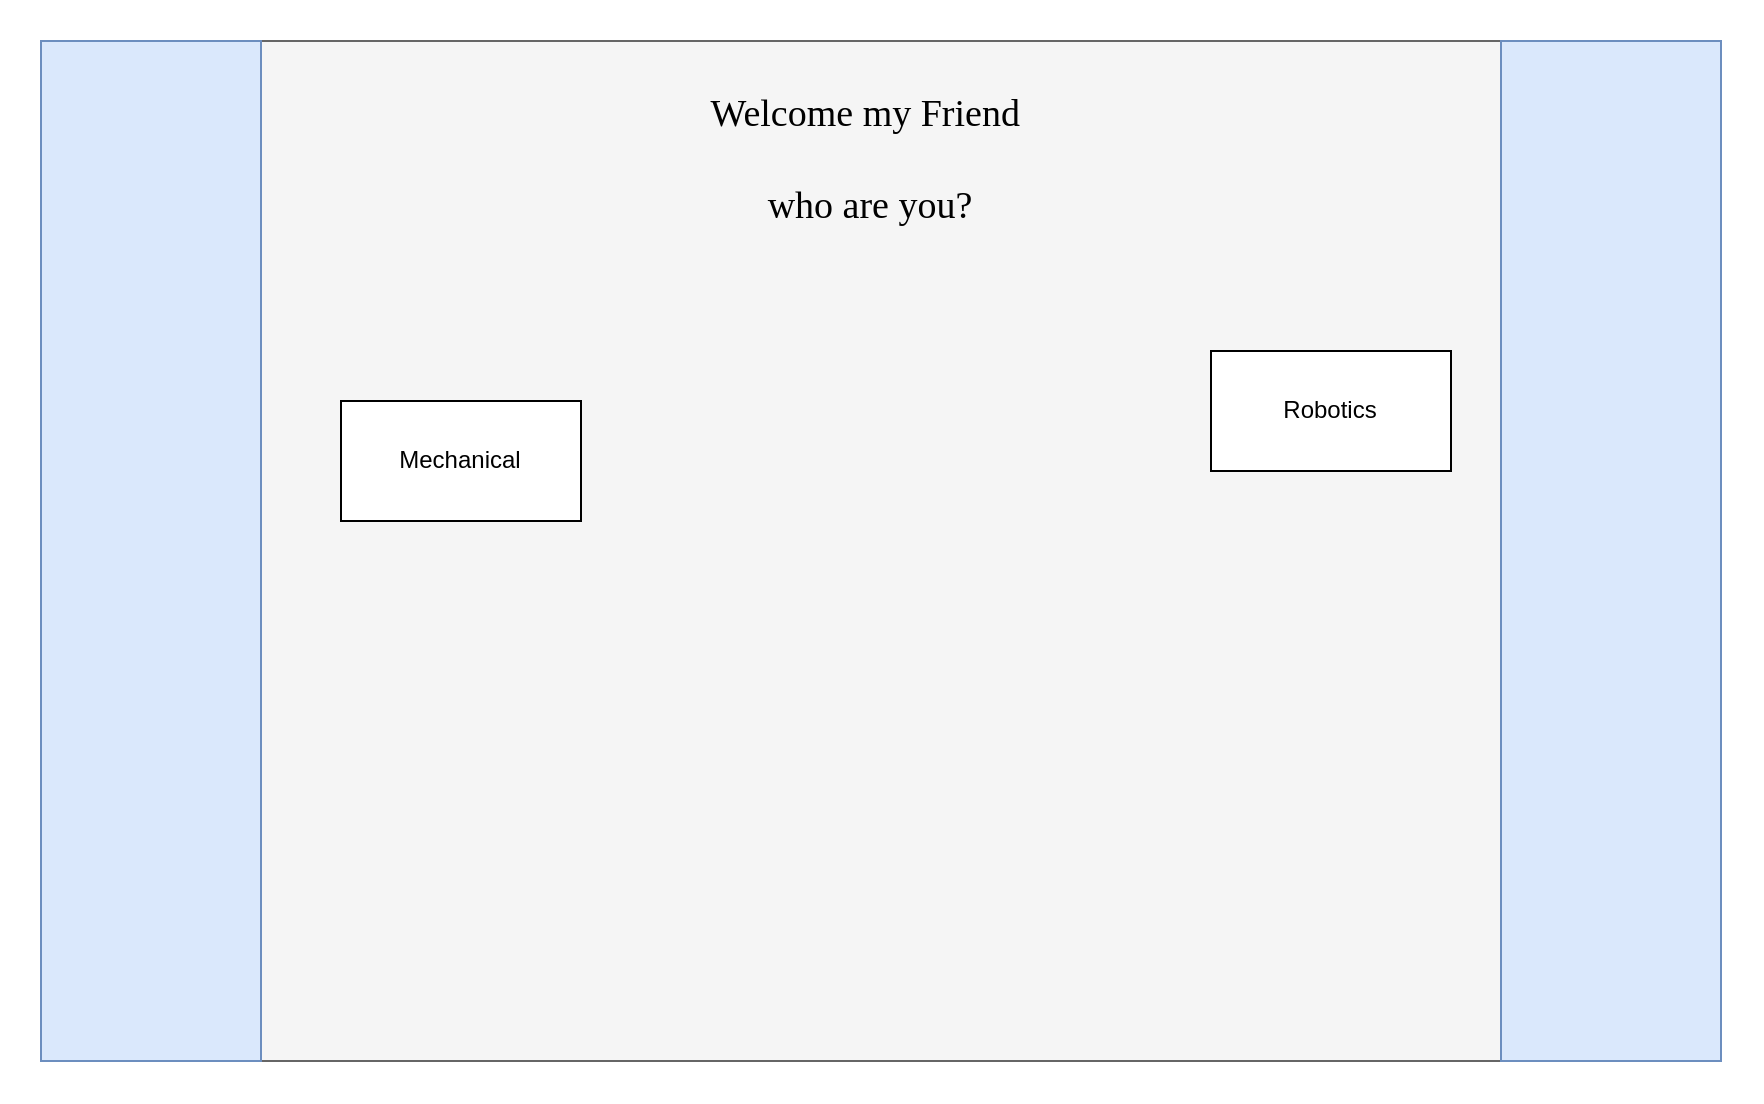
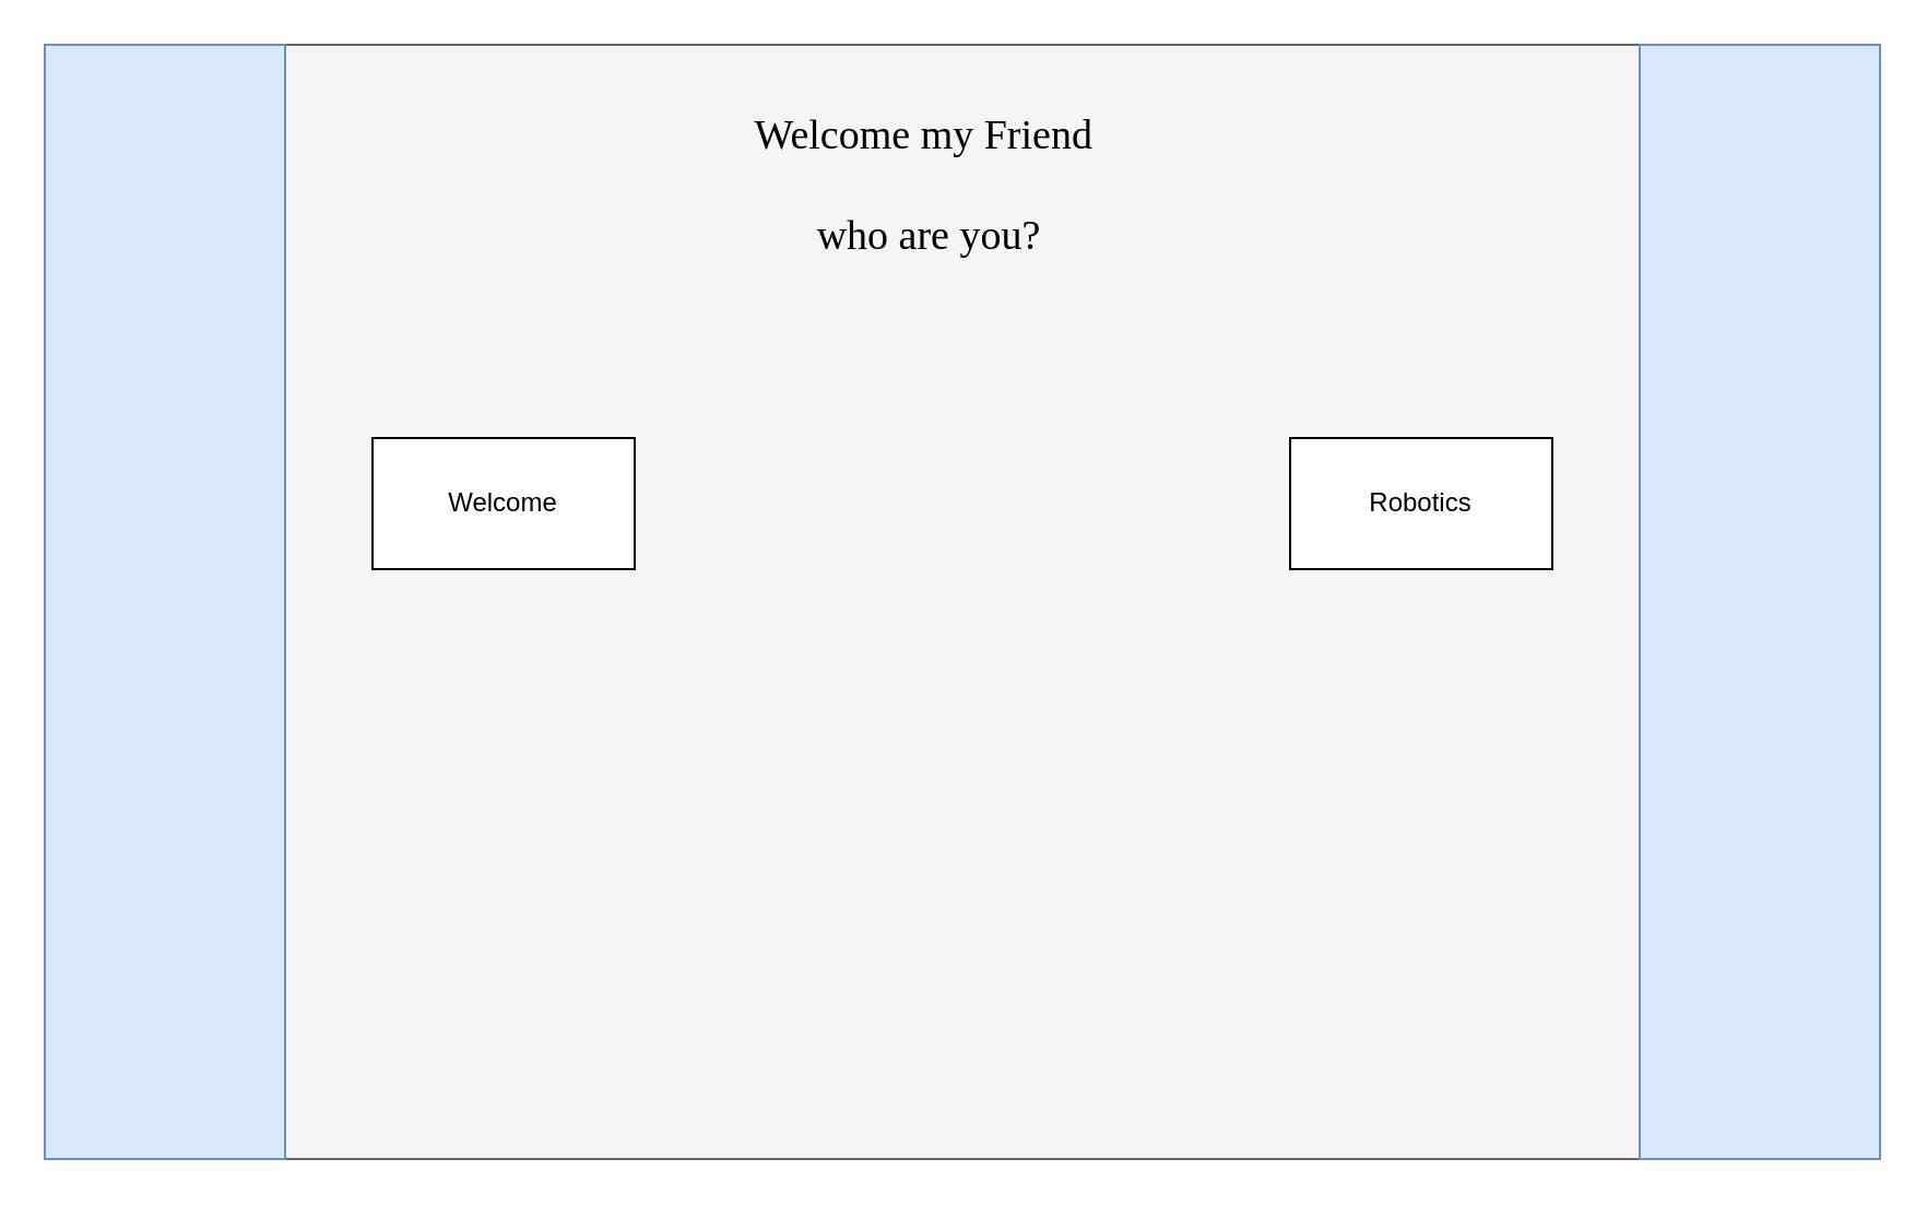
- <mxCell id="5" value="&lt;font face=&quot;Verdana&quot; style=&quot;font-size: 19px&quot;&gt;Welcome my Friend&amp;nbsp;&lt;br&gt;&lt;br&gt;who are you?&lt;br&gt;&lt;/font&gt;" style="text;html=1;strokeColor=none;fillColor=none;align=center;verticalAlign=middle;whiteSpace=wrap;rounded=0;" vertex="1" parent="1"><mxGeometry x="310" y="30" width="250" height="100" as="geometry" /></mxCell>
+ <mxCell id="5" value="&lt;font face=&quot;Verdana&quot; style=&quot;font-size: 19px&quot;&gt;Welcome my Friend&amp;nbsp;&lt;br&gt;&lt;br&gt;who are you?&lt;br&gt;&lt;/font&gt;" style="text;html=1;strokeColor=none;fillColor=none;align=center;verticalAlign=middle;whiteSpace=wrap;rounded=0;" vertex="1" parent="1"><mxGeometry x="300" y="35" width="250" height="100" as="geometry" /></mxCell>
- <mxCell id="7" value="Robotics" style="rounded=0;whiteSpace=wrap;html=1;" vertex="1" parent="1"><mxGeometry x="605" y="175" width="120" height="60" as="geometry" /></mxCell>
+ <mxCell id="7" value="Robotics" style="rounded=0;whiteSpace=wrap;html=1;" vertex="1" parent="1"><mxGeometry x="590" y="200" width="120" height="60" as="geometry" /></mxCell>
- <mxCell id="6" value="Mechanical" style="rounded=0;whiteSpace=wrap;html=1;" vertex="1" parent="1"><mxGeometry x="170" y="200" width="120" height="60" as="geometry" /></mxCell>
+ <mxCell id="6" value="Welcome" style="rounded=0;whiteSpace=wrap;html=1;" vertex="1" parent="1"><mxGeometry x="170" y="200" width="120" height="60" as="geometry" /></mxCell>
